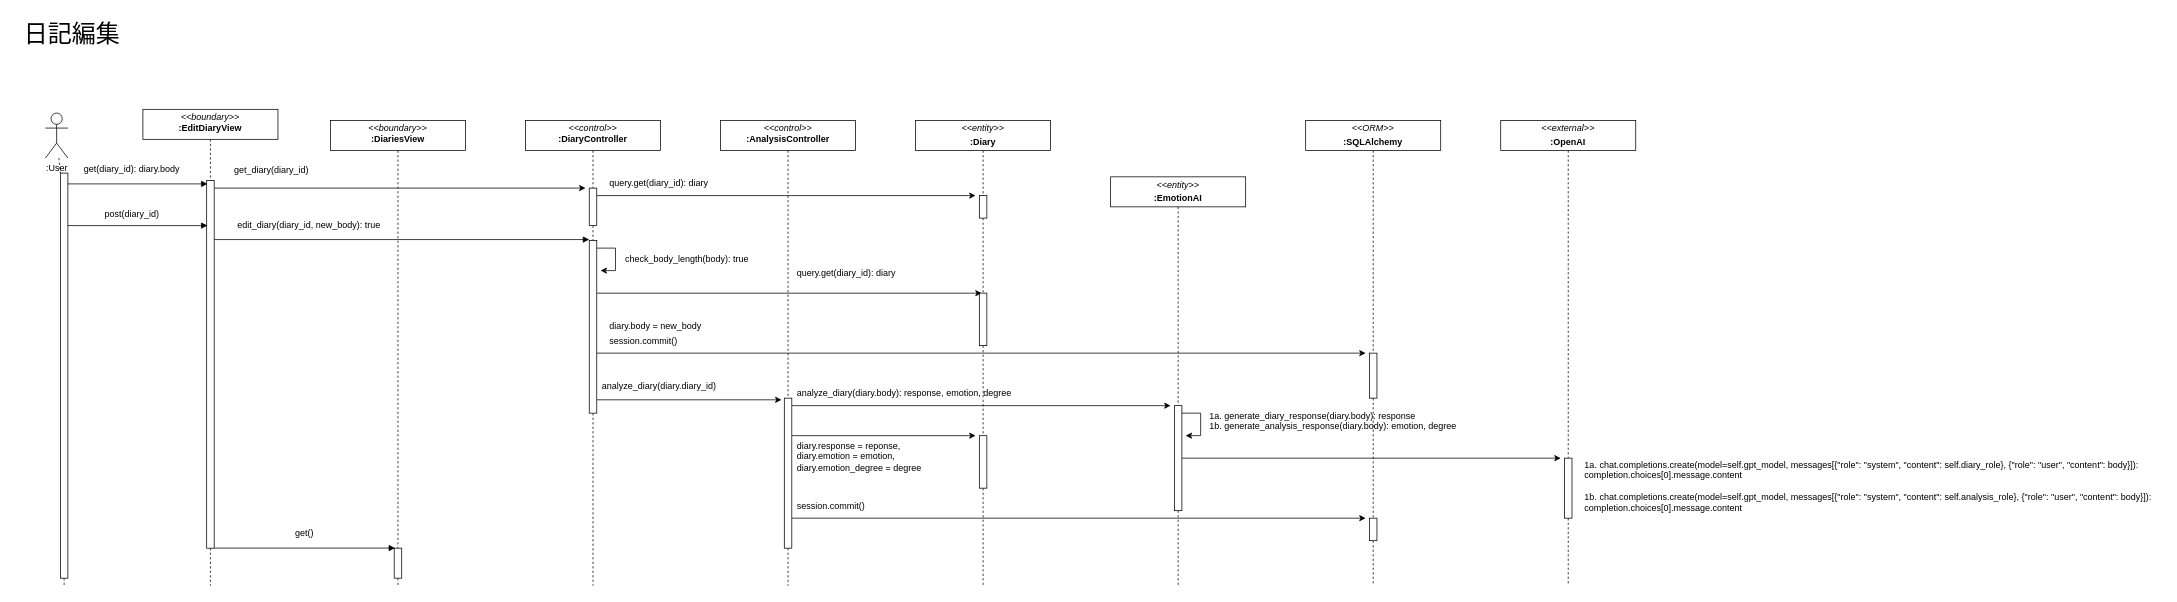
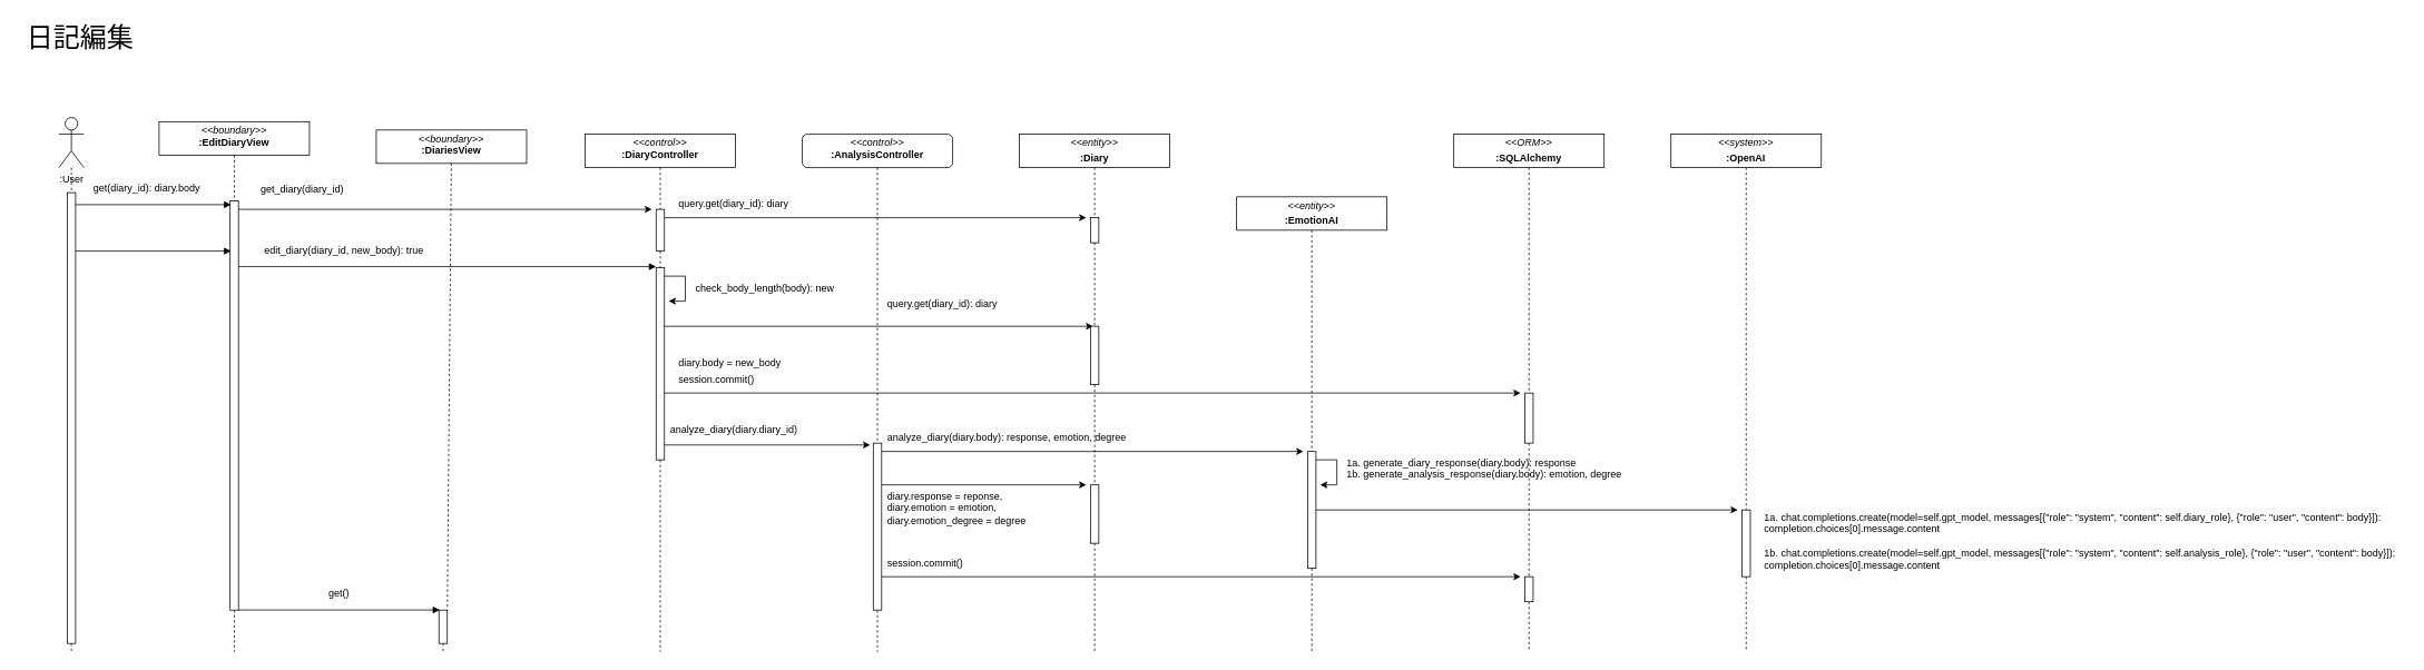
- <mxCell id="36" value="&lt;p style=&quot;margin:0px;margin-top:4px;text-align:center;&quot;&gt;&lt;i&gt;&amp;lt;&amp;lt;external&lt;/i&gt;&lt;i style=&quot;background-color: initial;&quot;&gt;&amp;gt;&amp;gt;&lt;/i&gt;&lt;/p&gt;&lt;p style=&quot;margin:0px;margin-top:4px;text-align:center;&quot;&gt;&lt;b&gt;:OpenAI&lt;/b&gt;&lt;/p&gt;" style="verticalAlign=top;align=left;overflow=fill;fontSize=12;fontFamily=Helvetica;html=1;" parent="1" vertex="1"><mxGeometry x="2000" y="160" width="180" height="40" as="geometry" /></mxCell>
+ <mxCell id="36" value="&lt;p style=&quot;margin:0px;margin-top:4px;text-align:center;&quot;&gt;&lt;i&gt;&amp;lt;&amp;lt;system&lt;/i&gt;&lt;i style=&quot;background-color: initial;&quot;&gt;&amp;gt;&amp;gt;&lt;/i&gt;&lt;/p&gt;&lt;p style=&quot;margin:0px;margin-top:4px;text-align:center;&quot;&gt;&lt;b&gt;:OpenAI&lt;/b&gt;&lt;/p&gt;" style="verticalAlign=top;align=left;overflow=fill;fontSize=12;fontFamily=Helvetica;html=1;" parent="1" vertex="1"><mxGeometry x="2000" y="160" width="180" height="40" as="geometry" /></mxCell>
- <mxCell id="7" value=":User" style="shape=umlActor;verticalLabelPosition=bottom;verticalAlign=top;html=1;outlineConnect=0;" parent="1" vertex="1"><mxGeometry x="60" y="150" width="30" height="60" as="geometry" /></mxCell>
+ <mxCell id="7" value=":User" style="shape=umlActor;verticalLabelPosition=bottom;verticalAlign=top;html=1;outlineConnect=0;" parent="1" vertex="1"><mxGeometry x="70" y="140" width="30" height="60" as="geometry" /></mxCell>
- <mxCell id="5" value="&lt;p style=&quot;margin:0px;margin-top:4px;text-align:center;&quot;&gt;&lt;i&gt;&amp;lt;&amp;lt;boundary&amp;gt;&amp;gt;&lt;/i&gt;&lt;br&gt;&lt;b&gt;:DiariesView&lt;/b&gt;&lt;/p&gt;" style="verticalAlign=top;align=left;overflow=fill;fontSize=12;fontFamily=Helvetica;html=1;" parent="1" vertex="1"><mxGeometry x="440" y="160" width="180" height="40" as="geometry" /></mxCell>
+ <mxCell id="5" value="&lt;p style=&quot;margin:0px;margin-top:4px;text-align:center;&quot;&gt;&lt;i&gt;&amp;lt;&amp;lt;boundary&amp;gt;&amp;gt;&lt;/i&gt;&lt;br&gt;&lt;b&gt;:DiariesView&lt;/b&gt;&lt;/p&gt;" style="verticalAlign=top;align=left;overflow=fill;fontSize=12;fontFamily=Helvetica;html=1;" parent="1" vertex="1"><mxGeometry x="450" y="155" width="180" height="40" as="geometry" /></mxCell>
- <mxCell id="30" value="&lt;p style=&quot;margin:0px;margin-top:4px;text-align:center;&quot;&gt;&lt;i&gt;&amp;lt;&amp;lt;control&amp;gt;&amp;gt;&lt;/i&gt;&lt;br&gt;&lt;b&gt;:AnalysisController&lt;/b&gt;&lt;/p&gt;" style="verticalAlign=top;align=left;overflow=fill;fontSize=12;fontFamily=Helvetica;html=1;" parent="1" vertex="1"><mxGeometry x="960" y="160" width="180" height="40" as="geometry" /></mxCell>
+ <mxCell id="30" value="&lt;p style=&quot;margin:0px;margin-top:4px;text-align:center;&quot;&gt;&lt;i&gt;&amp;lt;&amp;lt;control&amp;gt;&amp;gt;&lt;/i&gt;&lt;br&gt;&lt;b&gt;:AnalysisController&lt;/b&gt;&lt;/p&gt;" style="verticalAlign=top;align=left;overflow=fill;fontSize=12;fontFamily=Helvetica;html=1;rounded=1;" parent="1" vertex="1"><mxGeometry x="960" y="160" width="180" height="40" as="geometry" /></mxCell>
- <mxCell id="27" value="post(diary_id)" style="text;html=1;align=center;verticalAlign=middle;resizable=0;points=[];autosize=1;strokeColor=none;fillColor=none;" parent="1" vertex="1"><mxGeometry x="125" y="270" width="100" height="30" as="geometry" /></mxCell>
- <mxCell id="43" value="check_body_length(body): true" style="text;html=1;align=center;verticalAlign=middle;resizable=0;points=[];autosize=1;strokeColor=none;fillColor=none;" parent="1" vertex="1"><mxGeometry x="820" y="330" width="190" height="30" as="geometry" /></mxCell>
+ <mxCell id="43" value="check_body_length(body): new" style="text;html=1;align=center;verticalAlign=middle;resizable=0;points=[];autosize=1;strokeColor=none;fillColor=none;" parent="1" vertex="1"><mxGeometry x="820" y="330" width="190" height="30" as="geometry" /></mxCell>
